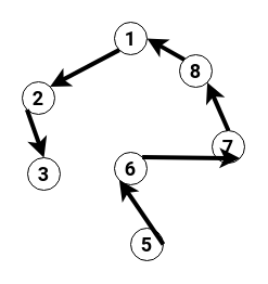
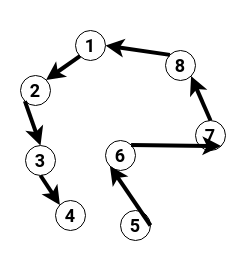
- <mxCell id="2" value="&lt;font style=&quot;font-size: 18px&quot; face=&quot;Roboto&quot; data-font-src=&quot;https://fonts.googleapis.com/css?family=Roboto&quot;&gt;&lt;b&gt;1&lt;/b&gt;&lt;/font&gt;" style="ellipse;whiteSpace=wrap;html=1;aspect=fixed;" vertex="1" parent="1"><mxGeometry x="105" y="20" width="30" height="30" as="geometry" /></mxCell>
+ <mxCell id="2" value="&lt;font style=&quot;font-size: 18px&quot; face=&quot;Roboto&quot; data-font-src=&quot;https://fonts.googleapis.com/css?family=Roboto&quot;&gt;&lt;b&gt;1&lt;/b&gt;&lt;/font&gt;" style="ellipse;whiteSpace=wrap;html=1;aspect=fixed;" vertex="1" parent="1"><mxGeometry x="75" y="30" width="30" height="30" as="geometry" /></mxCell>
+ <mxCell id="8" value="" style="endArrow=classic;html=1;rounded=0;fontSize=18;strokeWidth=4;entryX=0;entryY=0;entryDx=0;entryDy=0;exitX=0.5;exitY=1;exitDx=0;exitDy=0;" edge="1" parent="1" source="4" target="5"><mxGeometry width="50" height="50" relative="1" as="geometry"><mxPoint x="40" y="170" as="sourcePoint" /><mxPoint x="60" y="190" as="targetPoint" /></mxGeometry></mxCell>
+ <mxCell id="5" value="&lt;font style=&quot;font-size: 18px&quot; face=&quot;Roboto&quot; data-font-src=&quot;https://fonts.googleapis.com/css?family=Roboto&quot;&gt;&lt;b&gt;4&lt;/b&gt;&lt;/font&gt;" style="ellipse;whiteSpace=wrap;html=1;aspect=fixed;" vertex="1" parent="1"><mxGeometry x="55" y="200" width="30" height="30" as="geometry" /></mxCell>
